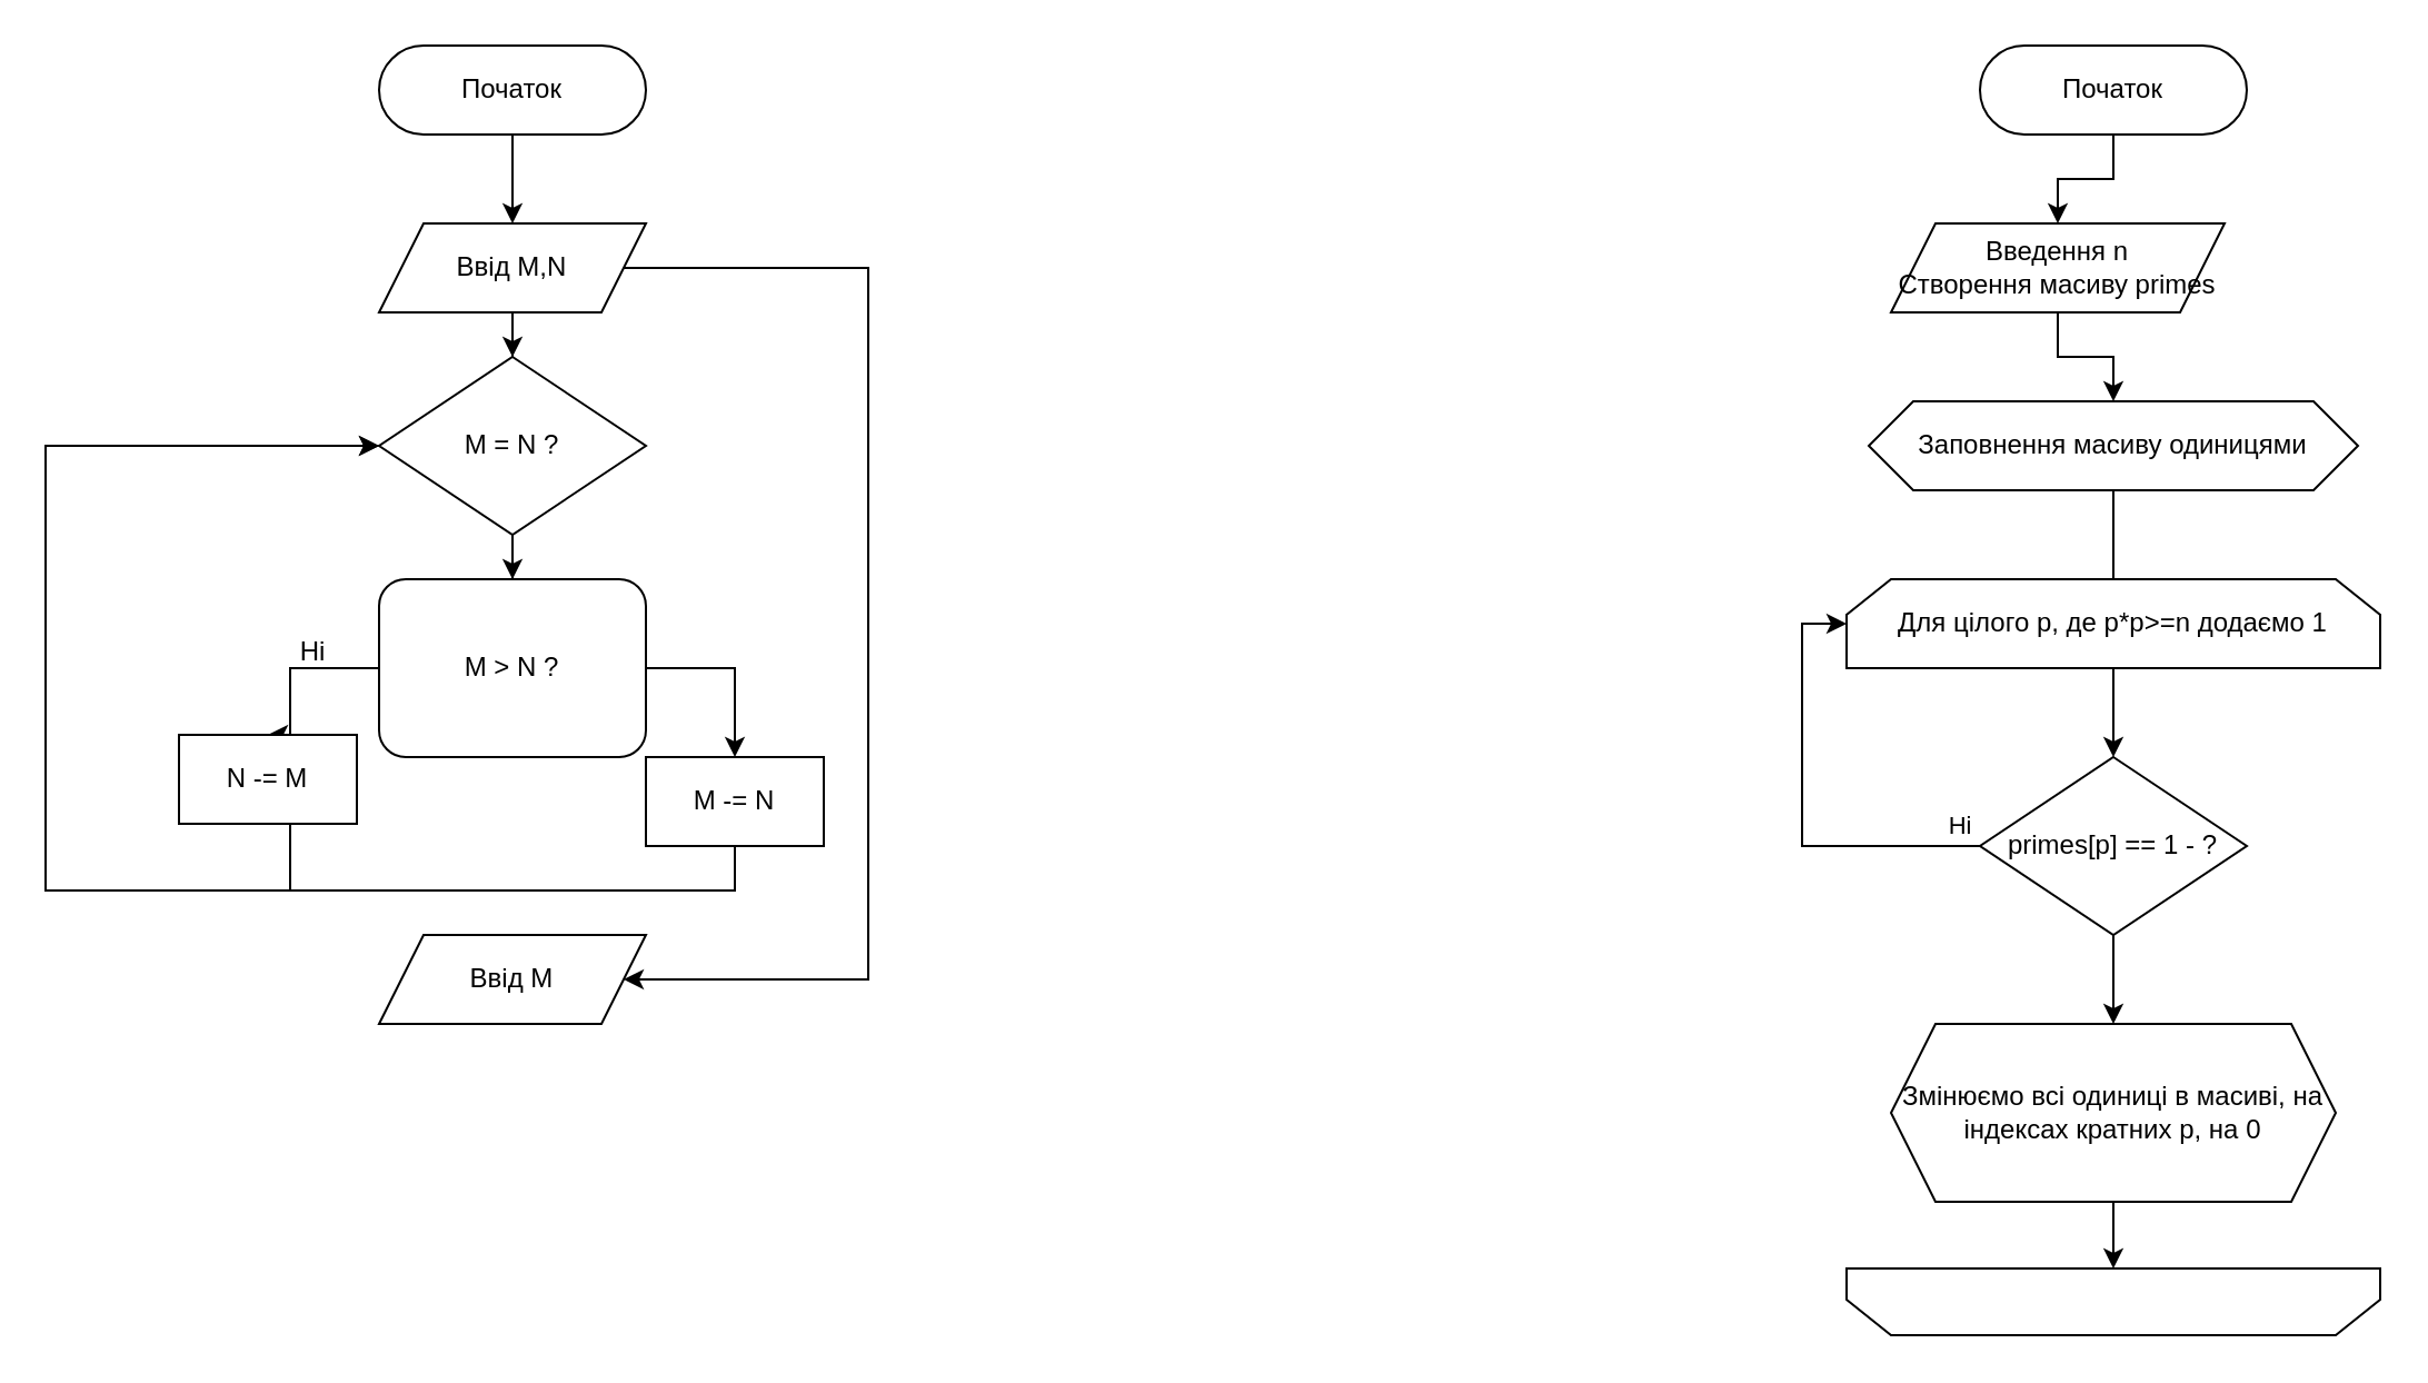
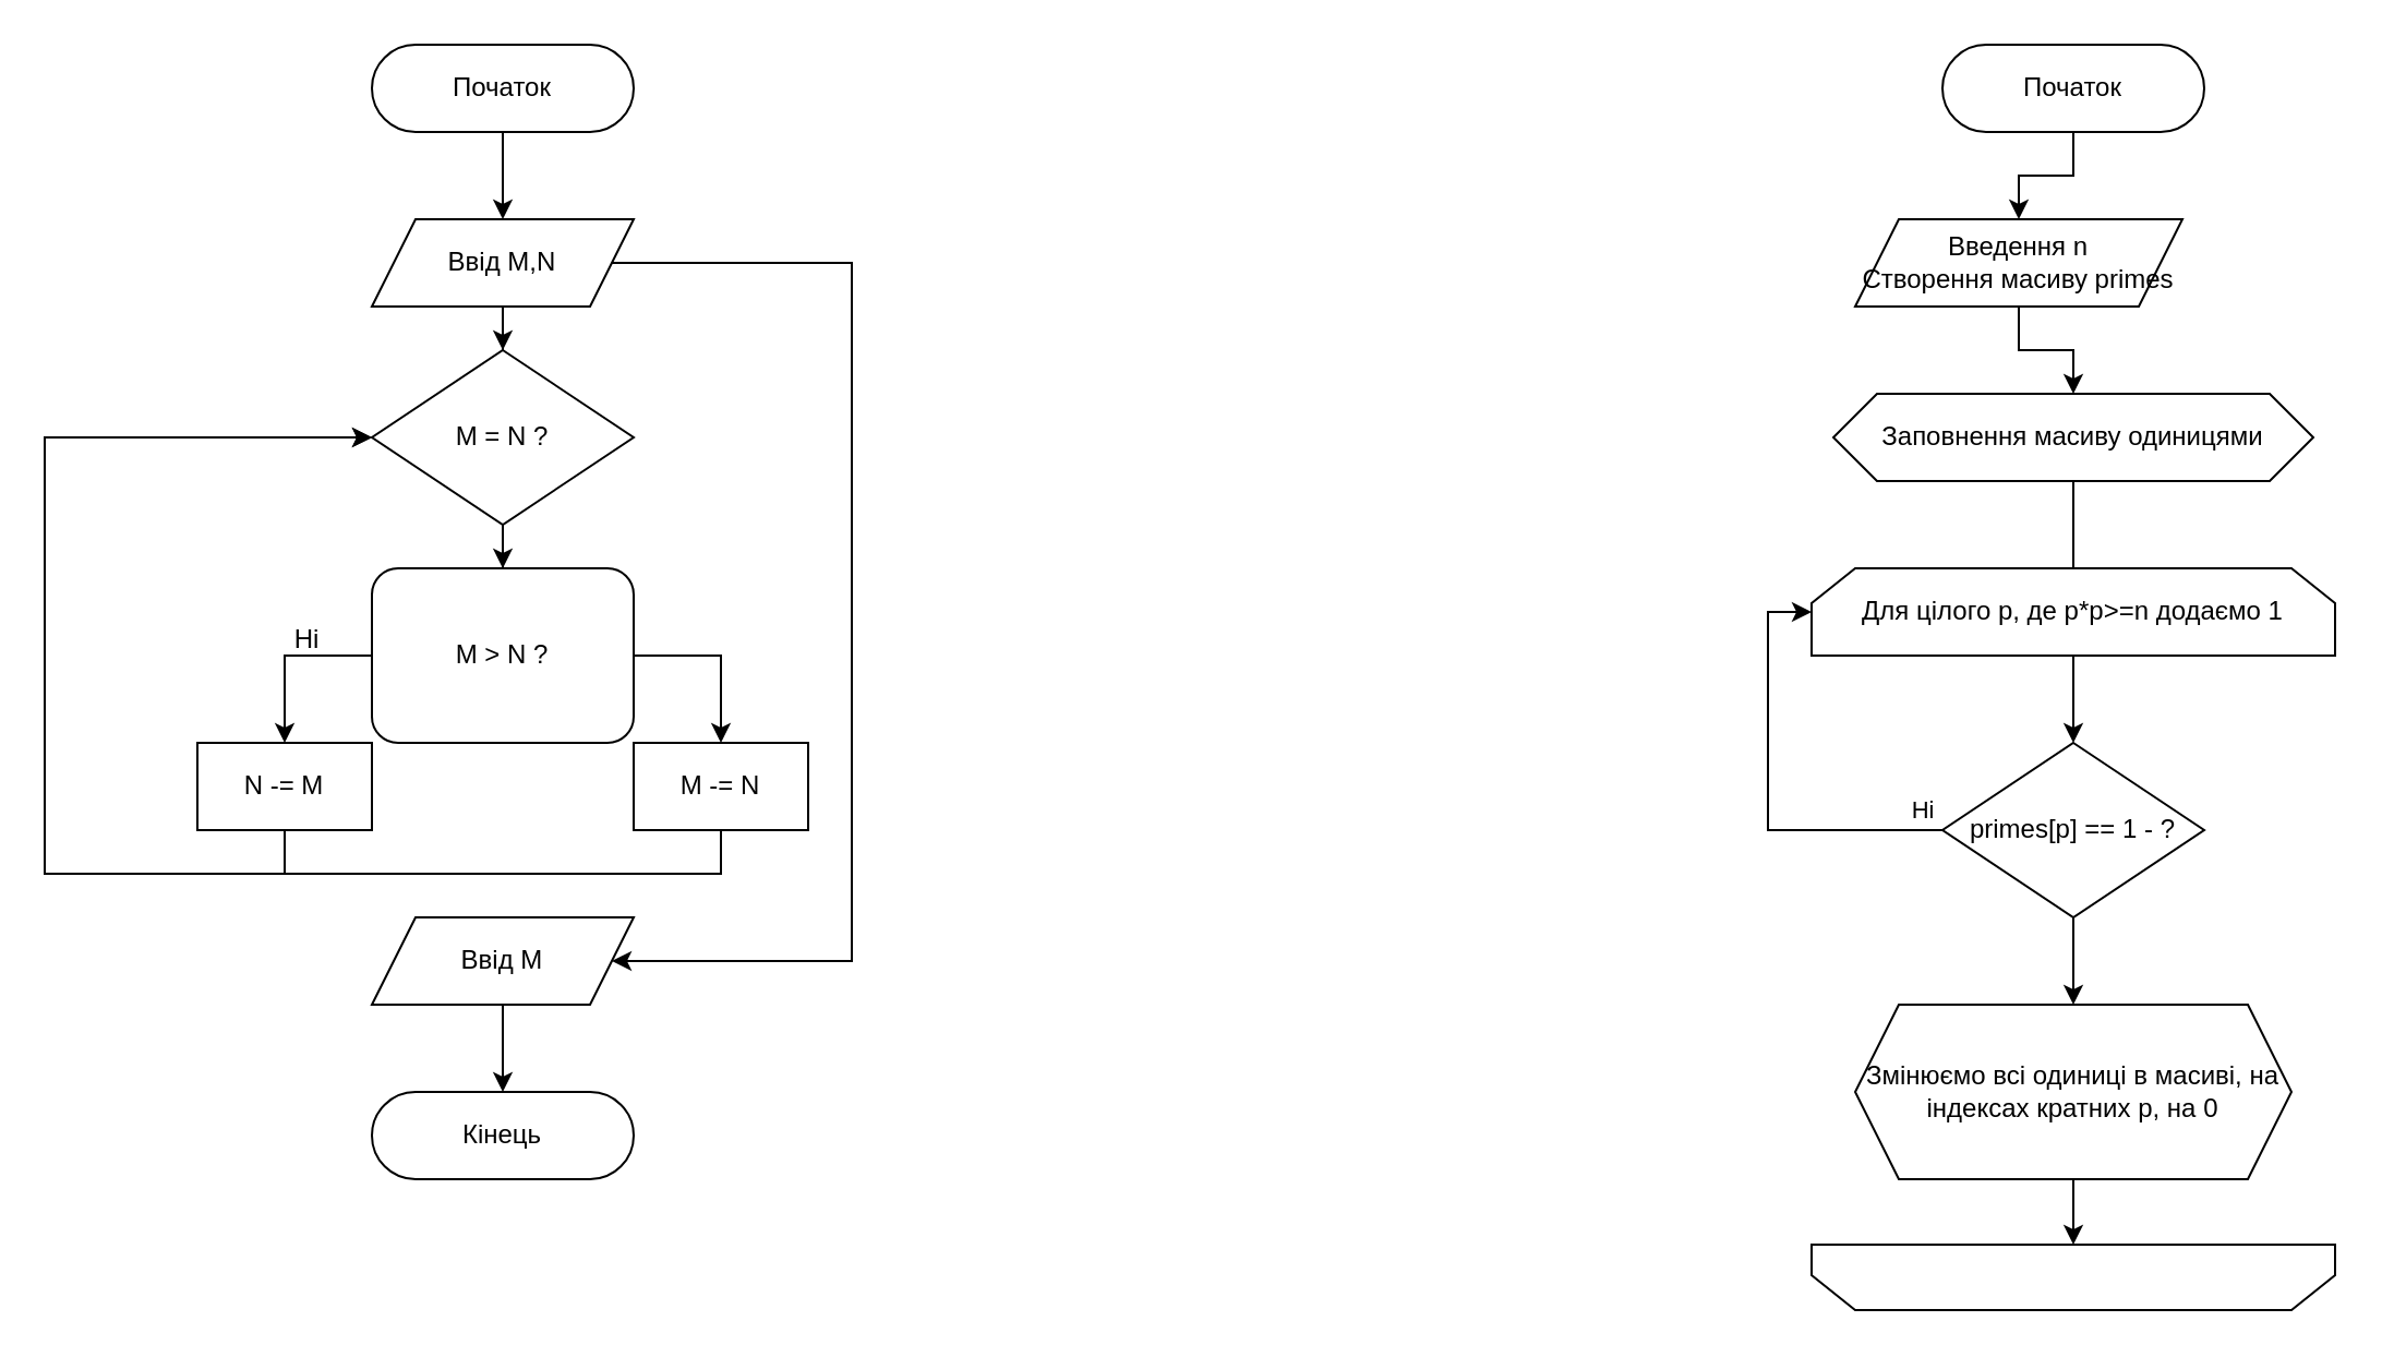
- <mxCell id="15" value="N -= M" style="rounded=0;whiteSpace=wrap;html=1;" parent="1" vertex="1"><mxGeometry x="80" y="330" width="80" height="40" as="geometry" /></mxCell>
+ <mxCell id="15" value="N -= M" style="rounded=0;whiteSpace=wrap;html=1;" parent="1" vertex="1"><mxGeometry x="90" y="340" width="80" height="40" as="geometry" /></mxCell>
+ <mxCell id="17" style="edgeStyle=orthogonalEdgeStyle;rounded=0;orthogonalLoop=1;jettySize=auto;html=1;entryX=0.5;entryY=0;entryDx=0;entryDy=0;" parent="1" source="18" target="19" edge="1"><mxGeometry relative="1" as="geometry" /></mxCell>
+ <mxCell id="19" value="Кінець" style="rounded=1;whiteSpace=wrap;html=1;arcSize=50;" parent="1" vertex="1"><mxGeometry x="170" y="500" width="120" height="40" as="geometry" /></mxCell>
